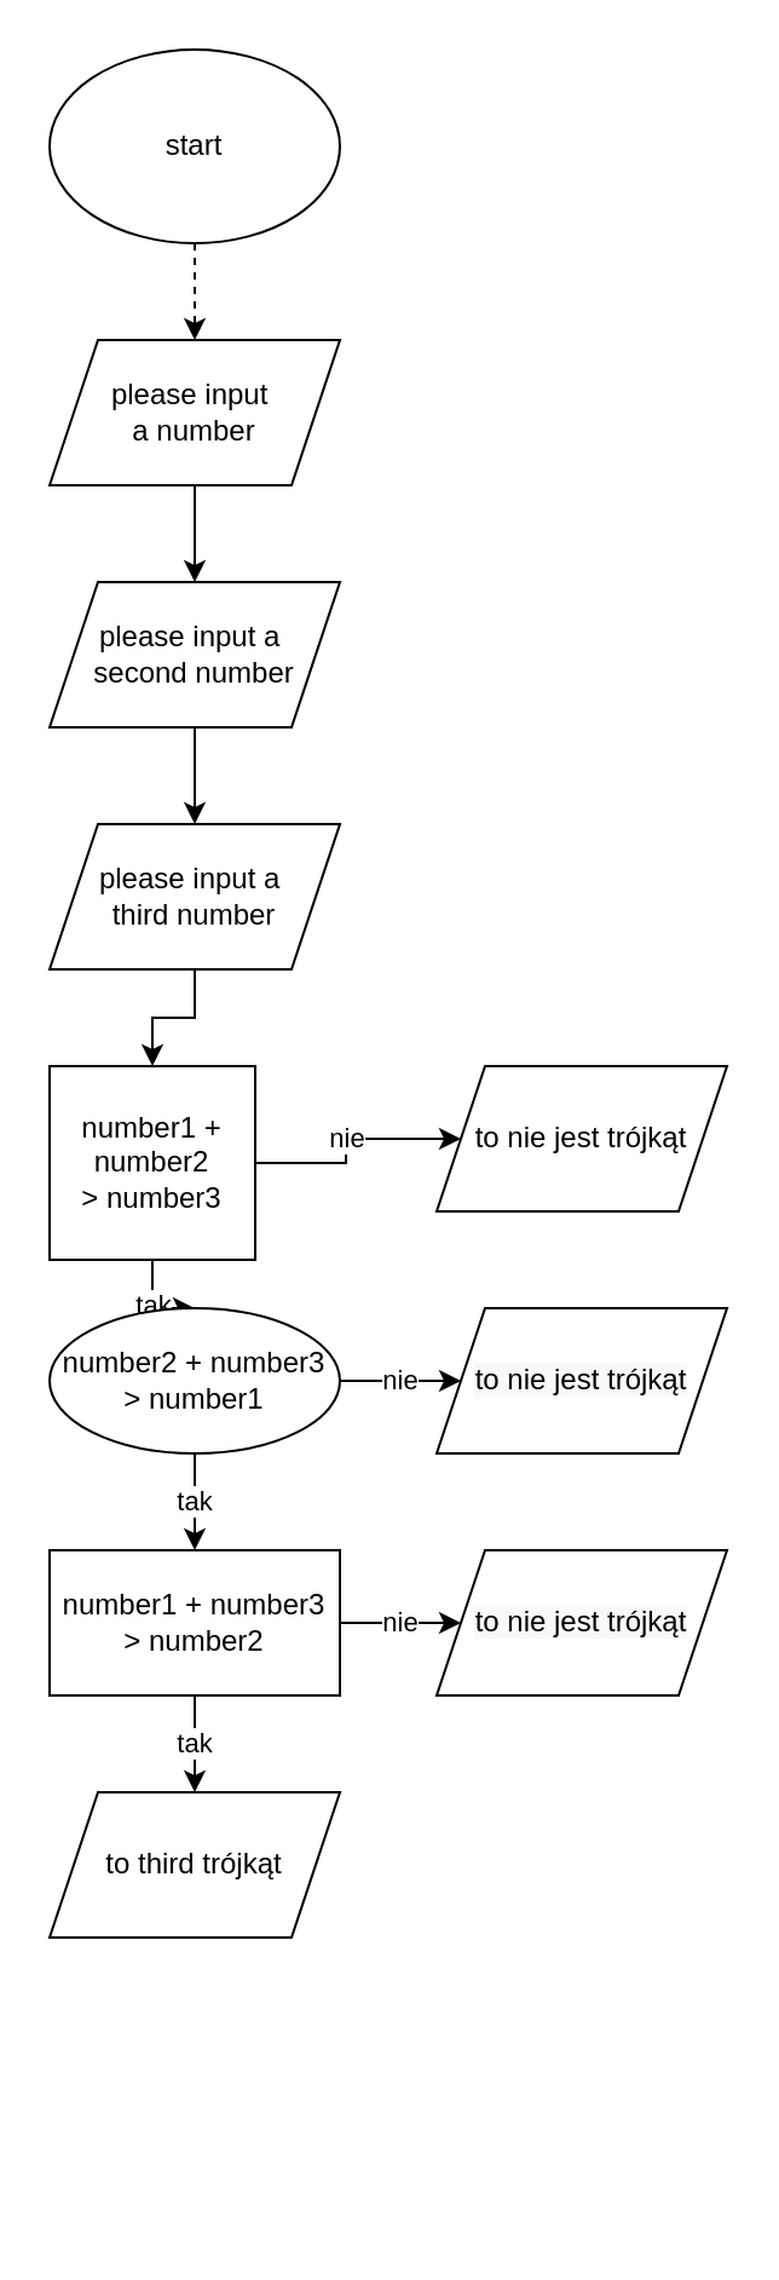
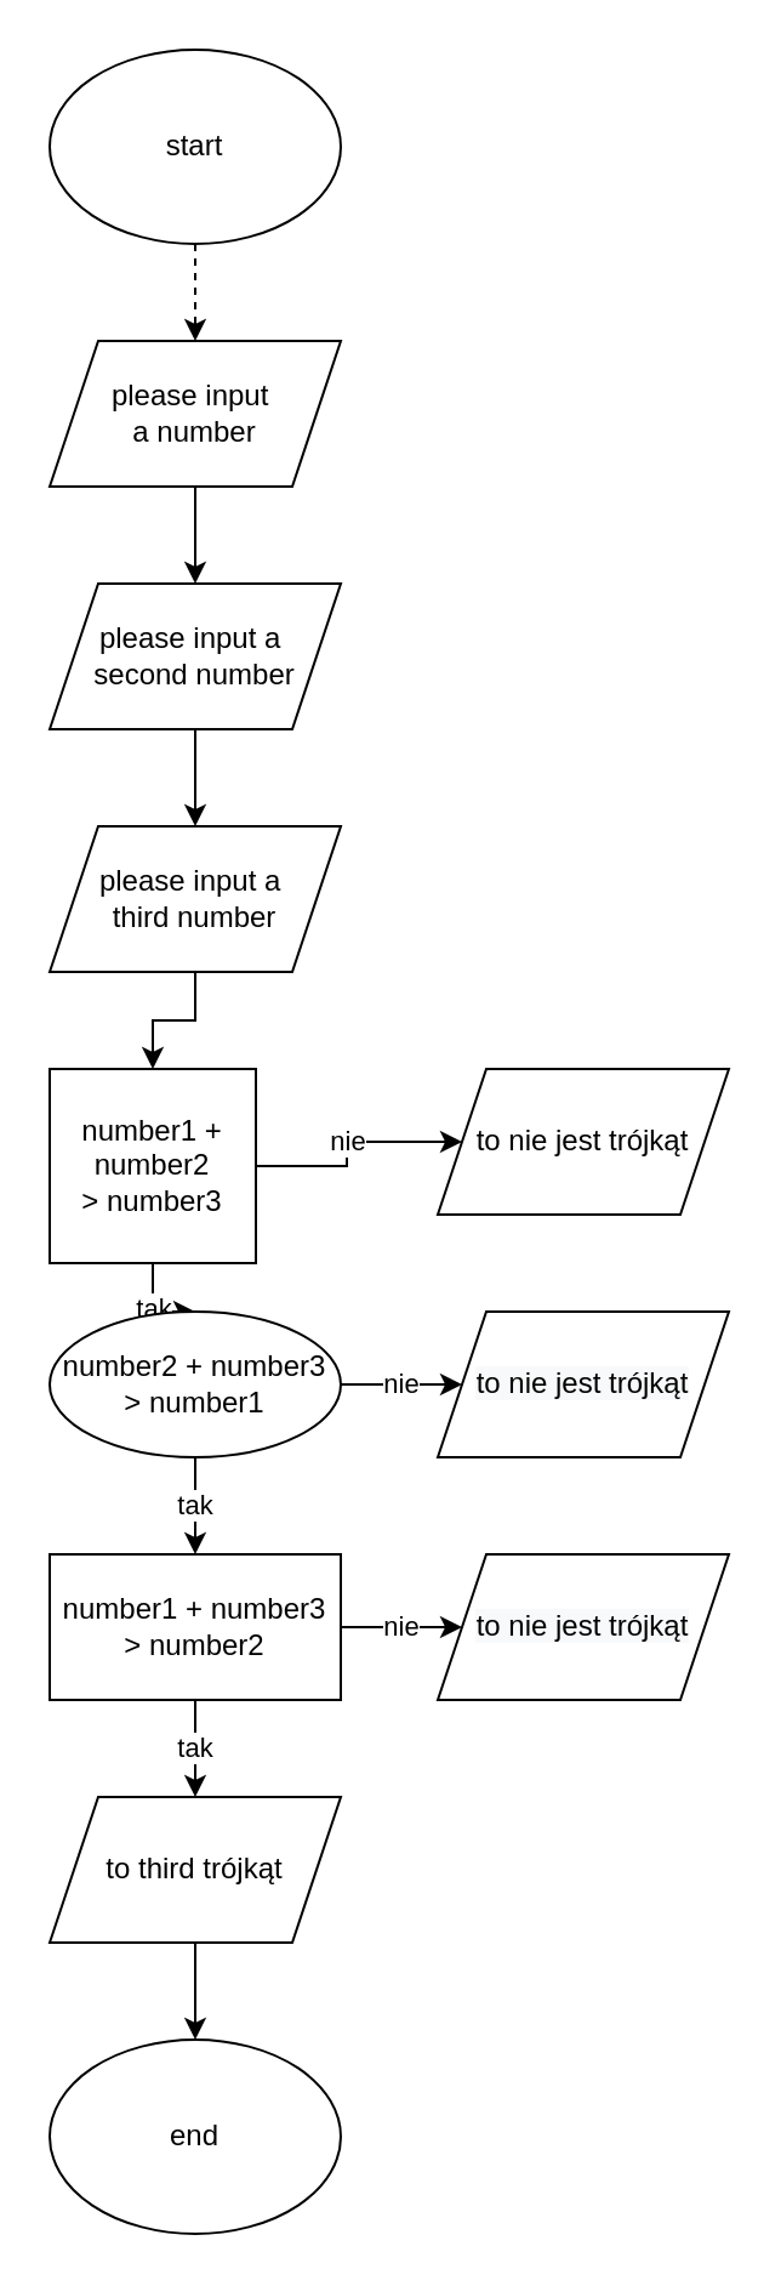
+ <mxCell id="22" style="edgeStyle=orthogonalEdgeStyle;rounded=0;orthogonalLoop=1;jettySize=auto;html=1;" edge="1" parent="1" source="23" target="24"><mxGeometry relative="1" as="geometry" /></mxCell>
+ <mxCell id="24" value="end" style="ellipse;whiteSpace=wrap;html=1;shadow=0;glass=0;fillColor=#ffffff;gradientColor=none;" vertex="1" parent="1"><mxGeometry x="20" y="840" width="120" height="80" as="geometry" /></mxCell>
